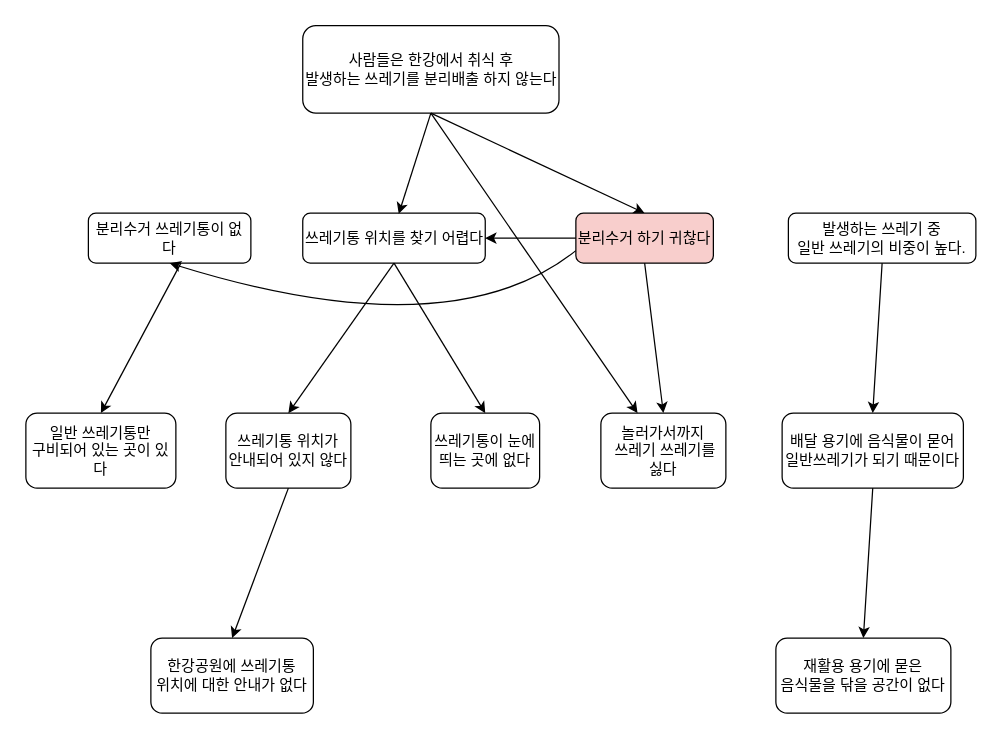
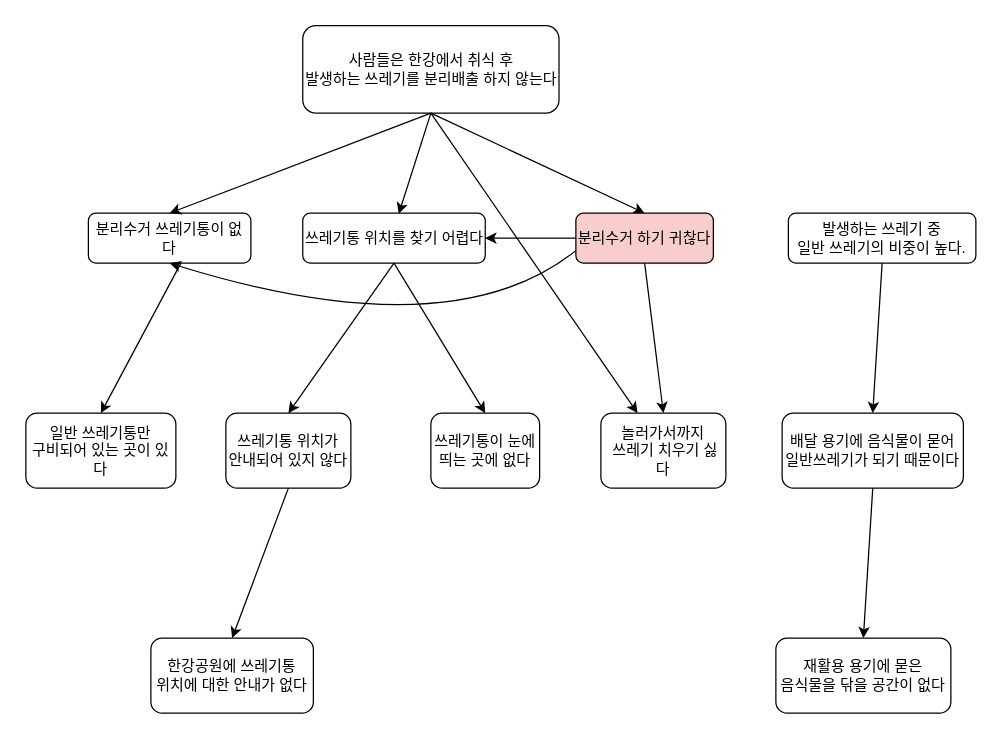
+ <mxCell id="5" value="" style="endArrow=classic;html=1;rounded=0;exitX=0.5;exitY=1;exitDx=0;exitDy=0;entryX=0.5;entryY=0;entryDx=0;entryDy=0;" parent="1" source="2" target="3" edge="1"><mxGeometry width="50" height="50" relative="1" as="geometry"><mxPoint x="271.25" y="240" as="sourcePoint" /><mxPoint x="321.25" y="190" as="targetPoint" /></mxGeometry></mxCell>
- <mxCell id="13" value="놀러가서까지&lt;br&gt;&amp;nbsp;쓰레기 쓰레기를 싫다" style="rounded=1;whiteSpace=wrap;html=1;" parent="1" vertex="1"><mxGeometry x="480" y="330" width="100" height="60" as="geometry" /></mxCell>
+ <mxCell id="13" value="놀러가서까지&lt;br&gt;&amp;nbsp;쓰레기 치우기 싫다" style="rounded=1;whiteSpace=wrap;html=1;" parent="1" vertex="1"><mxGeometry x="480" y="330" width="100" height="60" as="geometry" /></mxCell>
